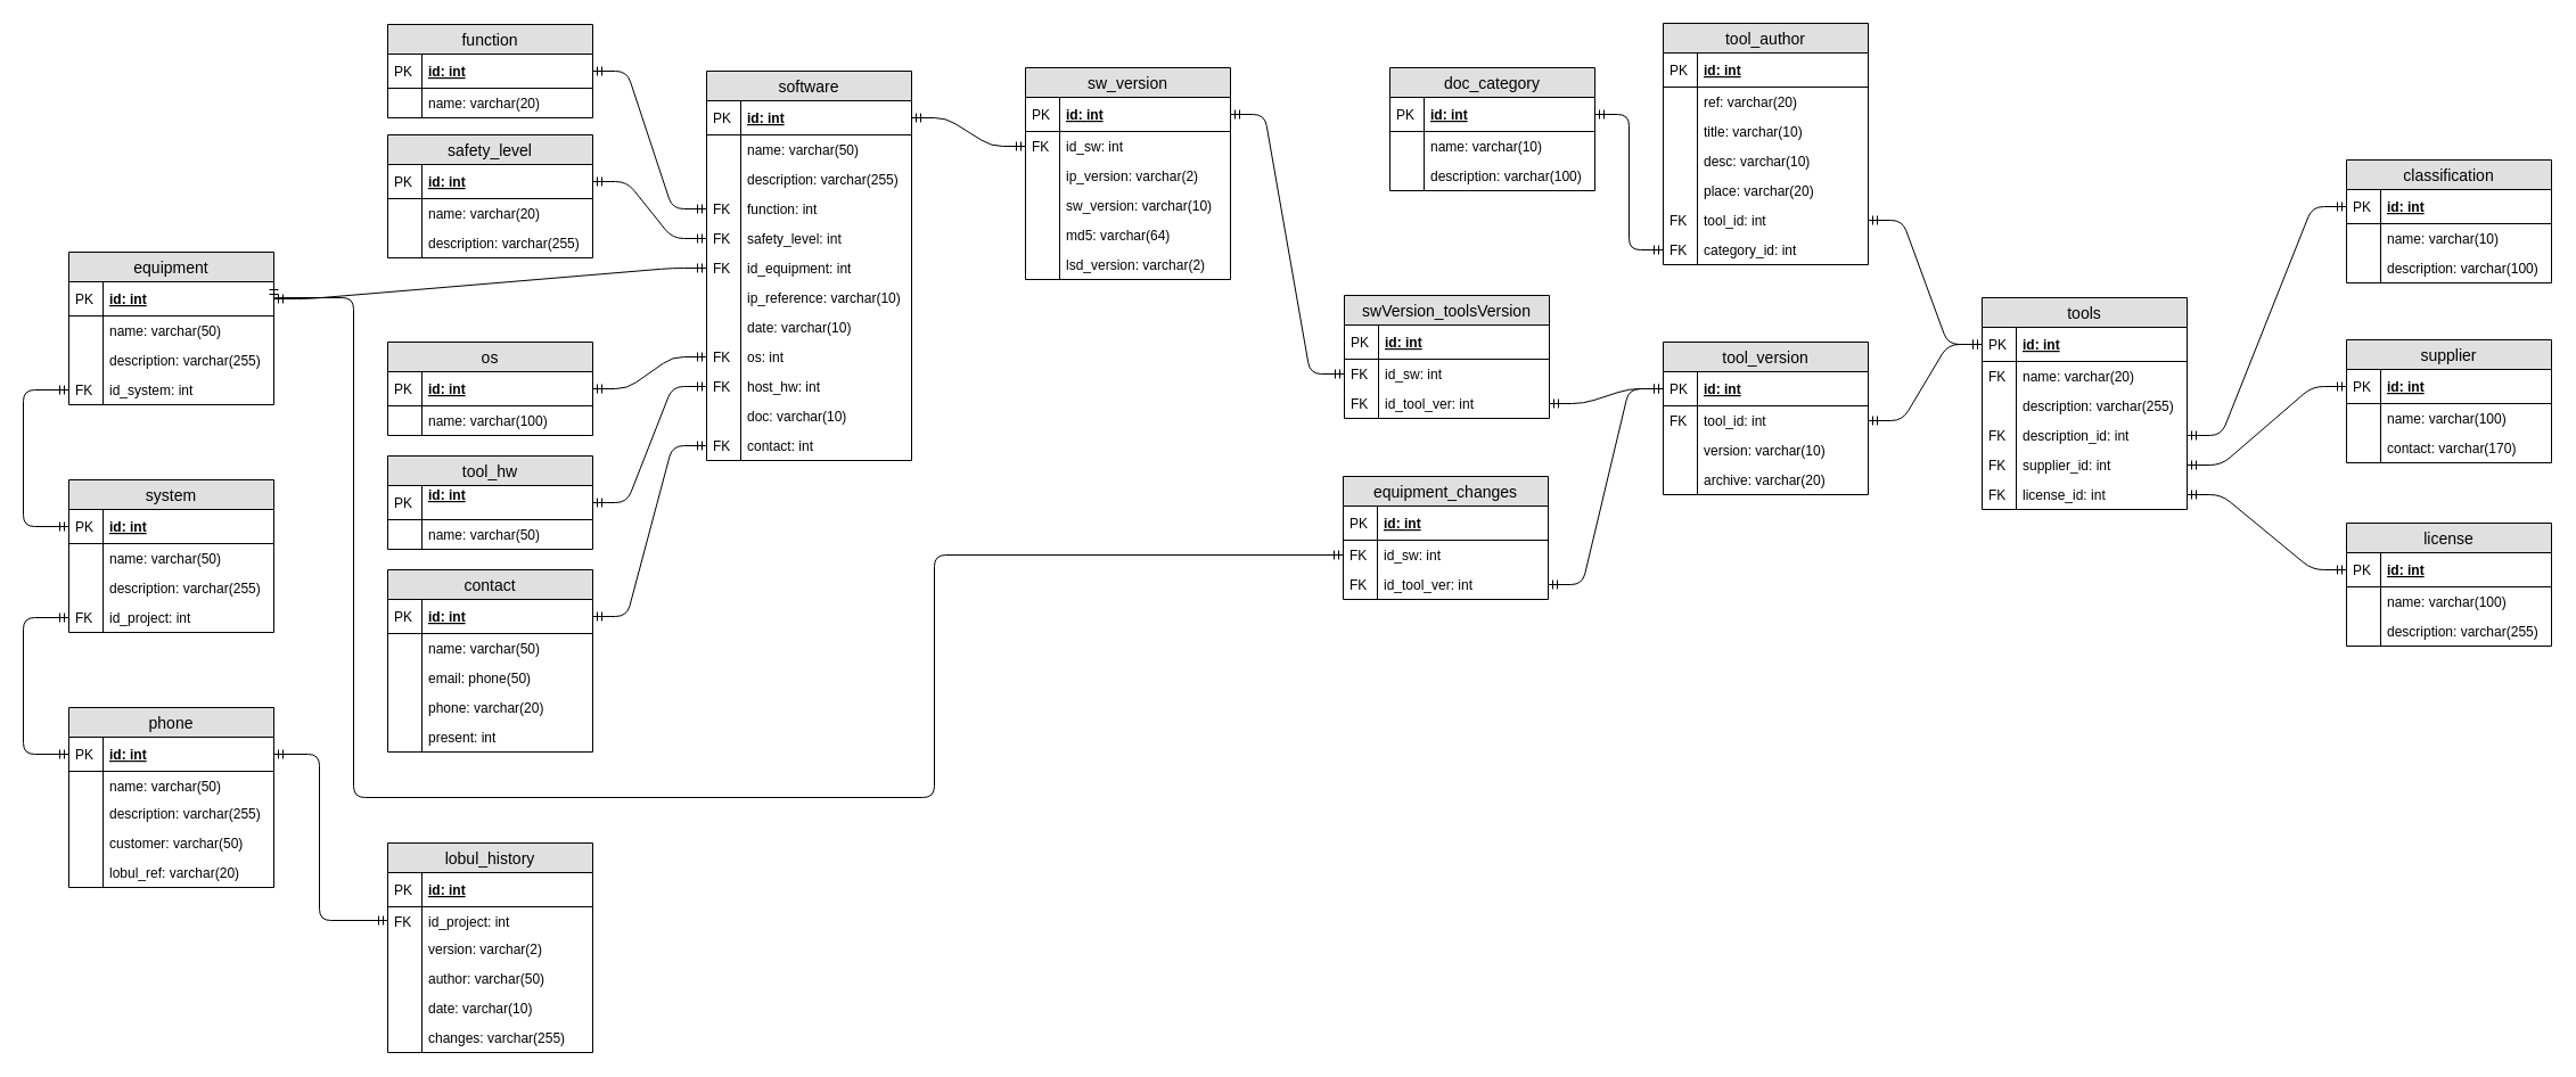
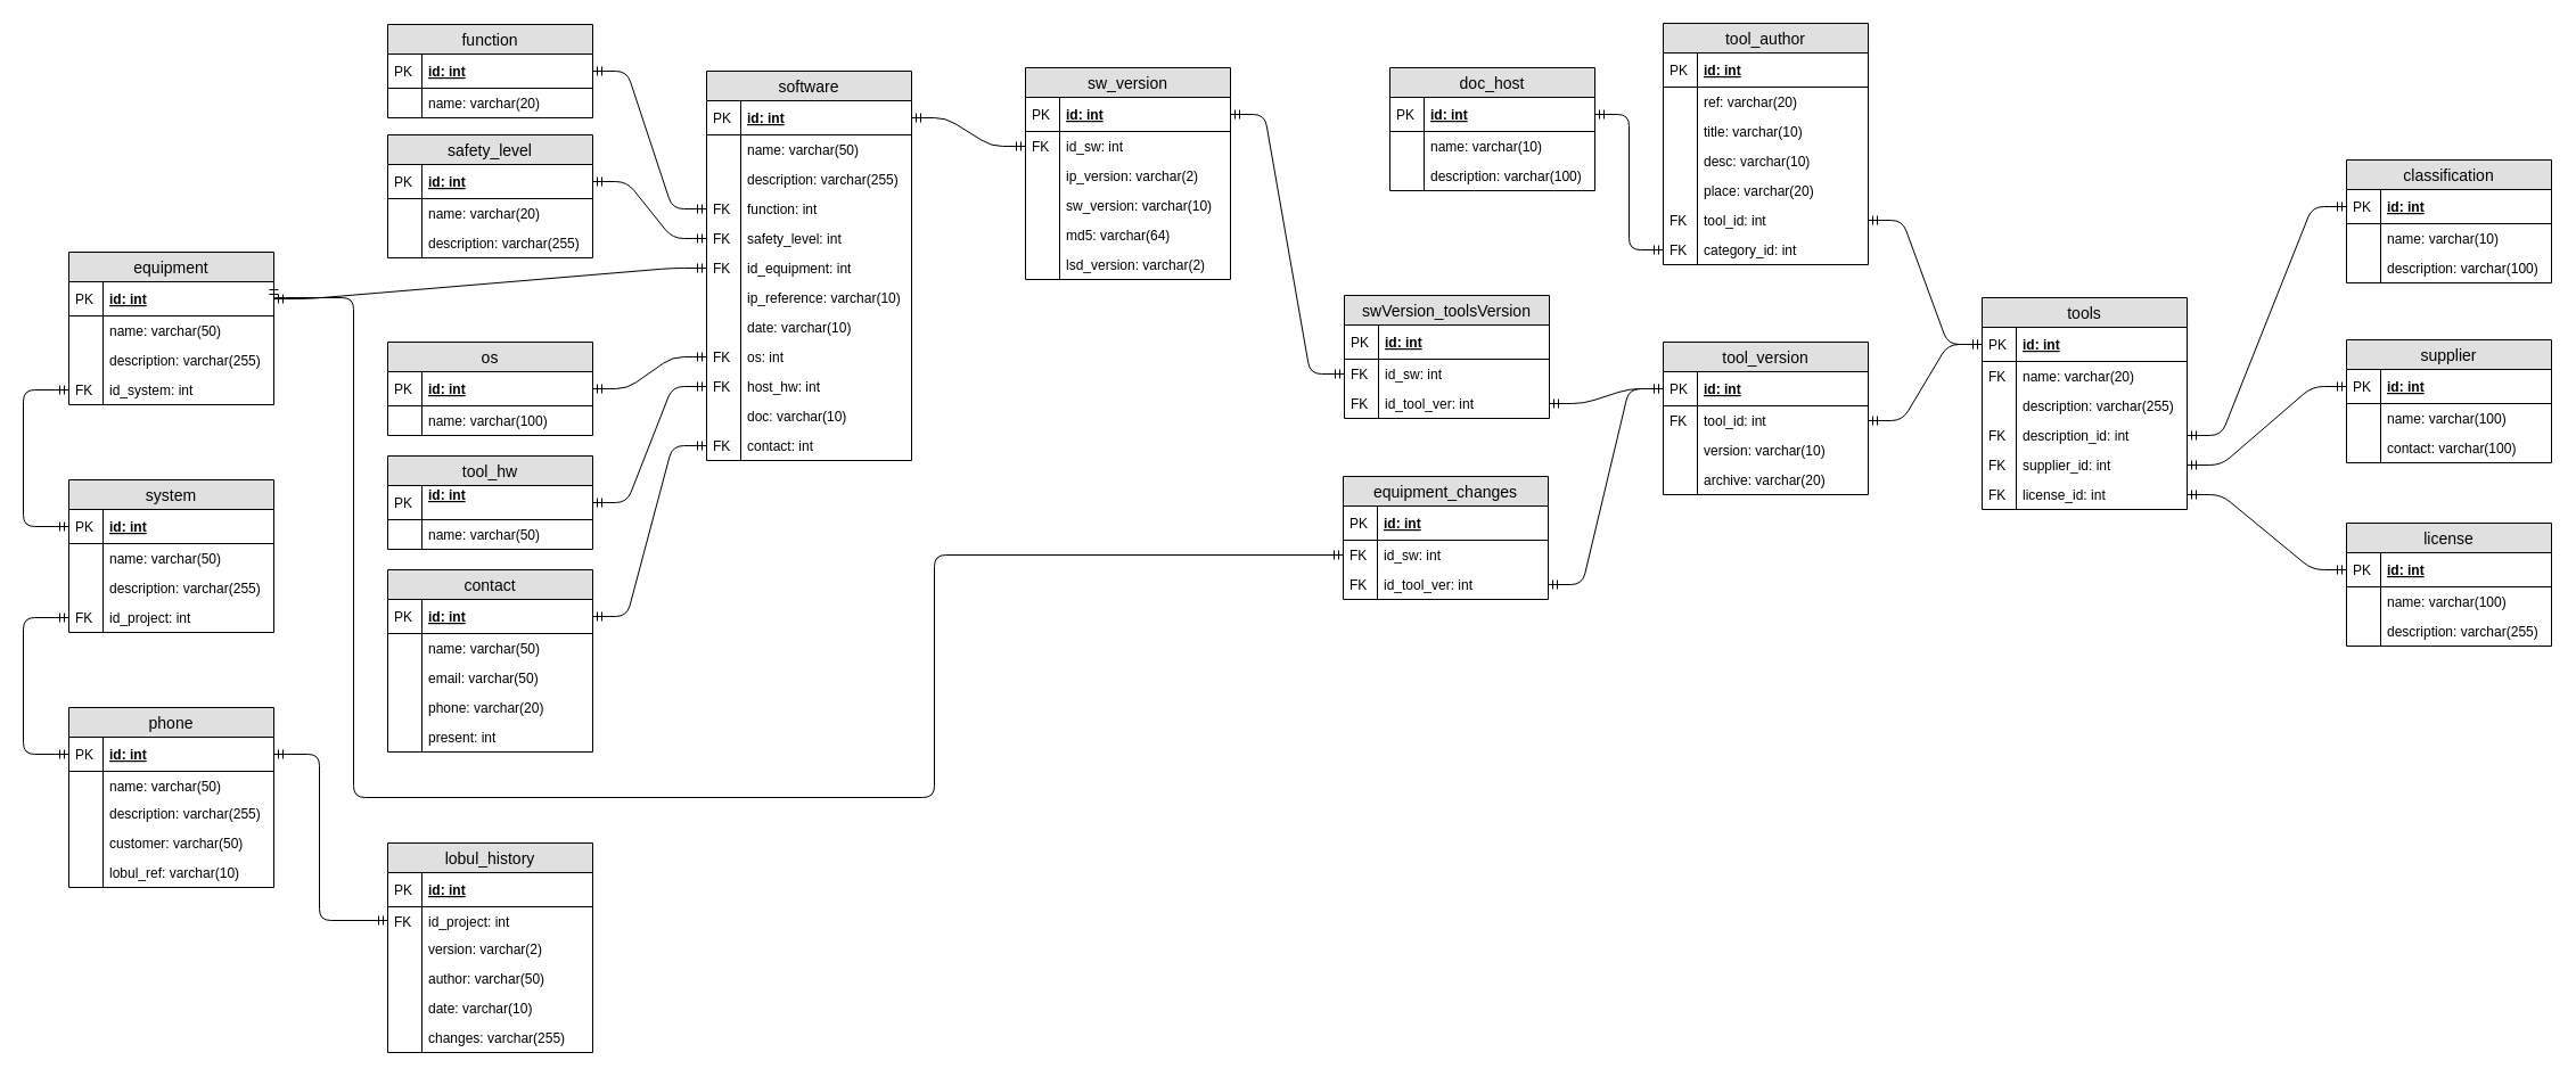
- <mxCell id="192" value="doc_category" style="swimlane;fontStyle=0;childLayout=stackLayout;horizontal=1;startSize=26;fillColor=#e0e0e0;horizontalStack=0;resizeParent=1;resizeParentMax=0;resizeLast=0;collapsible=1;marginBottom=0;swimlaneFillColor=#ffffff;align=center;fontSize=14;" parent="1" vertex="1"><mxGeometry x="1220" y="59" width="180" height="108" as="geometry"><mxRectangle x="280" y="240" width="70" height="26" as="alternateBounds" /></mxGeometry></mxCell>
+ <mxCell id="192" value="doc_host" style="swimlane;fontStyle=0;childLayout=stackLayout;horizontal=1;startSize=26;fillColor=#e0e0e0;horizontalStack=0;resizeParent=1;resizeParentMax=0;resizeLast=0;collapsible=1;marginBottom=0;swimlaneFillColor=#ffffff;align=center;fontSize=14;" parent="1" vertex="1"><mxGeometry x="1220" y="59" width="180" height="108" as="geometry"><mxRectangle x="280" y="240" width="70" height="26" as="alternateBounds" /></mxGeometry></mxCell>
- <mxCell id="188" value="contact: varchar(170)" style="shape=partialRectangle;top=0;left=0;right=0;bottom=0;align=left;verticalAlign=top;fillColor=none;spacingLeft=34;spacingRight=4;overflow=hidden;rotatable=0;points=[[0,0.5],[1,0.5]];portConstraint=eastwest;dropTarget=0;fontSize=12;" parent="183" vertex="1"><mxGeometry y="82" width="180" height="26" as="geometry" /></mxCell>
+ <mxCell id="188" value="contact: varchar(100)" style="shape=partialRectangle;top=0;left=0;right=0;bottom=0;align=left;verticalAlign=top;fillColor=none;spacingLeft=34;spacingRight=4;overflow=hidden;rotatable=0;points=[[0,0.5],[1,0.5]];portConstraint=eastwest;dropTarget=0;fontSize=12;" parent="183" vertex="1"><mxGeometry y="82" width="180" height="26" as="geometry" /></mxCell>
- <mxCell id="66" value="email: phone(50)" style="shape=partialRectangle;top=0;left=0;right=0;bottom=0;align=left;verticalAlign=top;fillColor=none;spacingLeft=34;spacingRight=4;overflow=hidden;rotatable=0;points=[[0,0.5],[1,0.5]];portConstraint=eastwest;dropTarget=0;fontSize=12;" parent="61" vertex="1"><mxGeometry y="82" width="180" height="26" as="geometry" /></mxCell>
+ <mxCell id="66" value="email: varchar(50)" style="shape=partialRectangle;top=0;left=0;right=0;bottom=0;align=left;verticalAlign=top;fillColor=none;spacingLeft=34;spacingRight=4;overflow=hidden;rotatable=0;points=[[0,0.5],[1,0.5]];portConstraint=eastwest;dropTarget=0;fontSize=12;" parent="61" vertex="1"><mxGeometry y="82" width="180" height="26" as="geometry" /></mxCell>
- <mxCell id="93" value="lobul_ref: varchar(20)" style="shape=partialRectangle;top=0;left=0;right=0;bottom=0;align=left;verticalAlign=top;fillColor=none;spacingLeft=34;spacingRight=4;overflow=hidden;rotatable=0;points=[[0,0.5],[1,0.5]];portConstraint=eastwest;dropTarget=0;fontSize=12;" parent="84" vertex="1"><mxGeometry y="132" width="180" height="26" as="geometry" /></mxCell>
+ <mxCell id="93" value="lobul_ref: varchar(10)" style="shape=partialRectangle;top=0;left=0;right=0;bottom=0;align=left;verticalAlign=top;fillColor=none;spacingLeft=34;spacingRight=4;overflow=hidden;rotatable=0;points=[[0,0.5],[1,0.5]];portConstraint=eastwest;dropTarget=0;fontSize=12;" parent="84" vertex="1"><mxGeometry y="132" width="180" height="26" as="geometry" /></mxCell>
